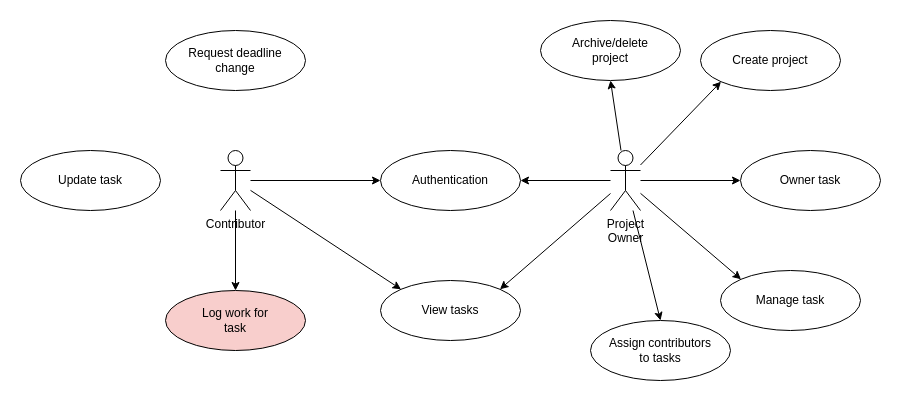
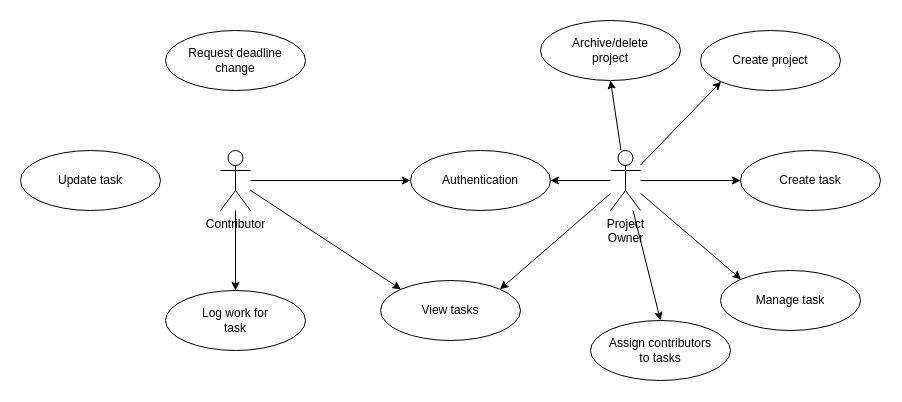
- <mxCell id="2" value="Authentication" style="ellipse;whiteSpace=wrap;html=1;" vertex="1" parent="1"><mxGeometry x="380" y="150" width="140" height="60" as="geometry" /></mxCell>
+ <mxCell id="2" value="Authentication" style="ellipse;whiteSpace=wrap;html=1;" vertex="1" parent="1"><mxGeometry x="410" y="150" width="140" height="60" as="geometry" /></mxCell>
- <mxCell id="7" value="Owner task" style="ellipse;whiteSpace=wrap;html=1;" vertex="1" parent="1"><mxGeometry x="740" y="150" width="140" height="60" as="geometry" /></mxCell>
+ <mxCell id="7" value="Create task" style="ellipse;whiteSpace=wrap;html=1;" vertex="1" parent="1"><mxGeometry x="740" y="150" width="140" height="60" as="geometry" /></mxCell>
- <mxCell id="20" value="Log work for&lt;br&gt;task" style="ellipse;whiteSpace=wrap;html=1;fillColor=#f8cecc;" vertex="1" parent="1"><mxGeometry x="165" y="290" width="140" height="60" as="geometry" /></mxCell>
+ <mxCell id="20" value="Log work for&lt;br&gt;task" style="ellipse;whiteSpace=wrap;html=1;" vertex="1" parent="1"><mxGeometry x="165" y="290" width="140" height="60" as="geometry" /></mxCell>
